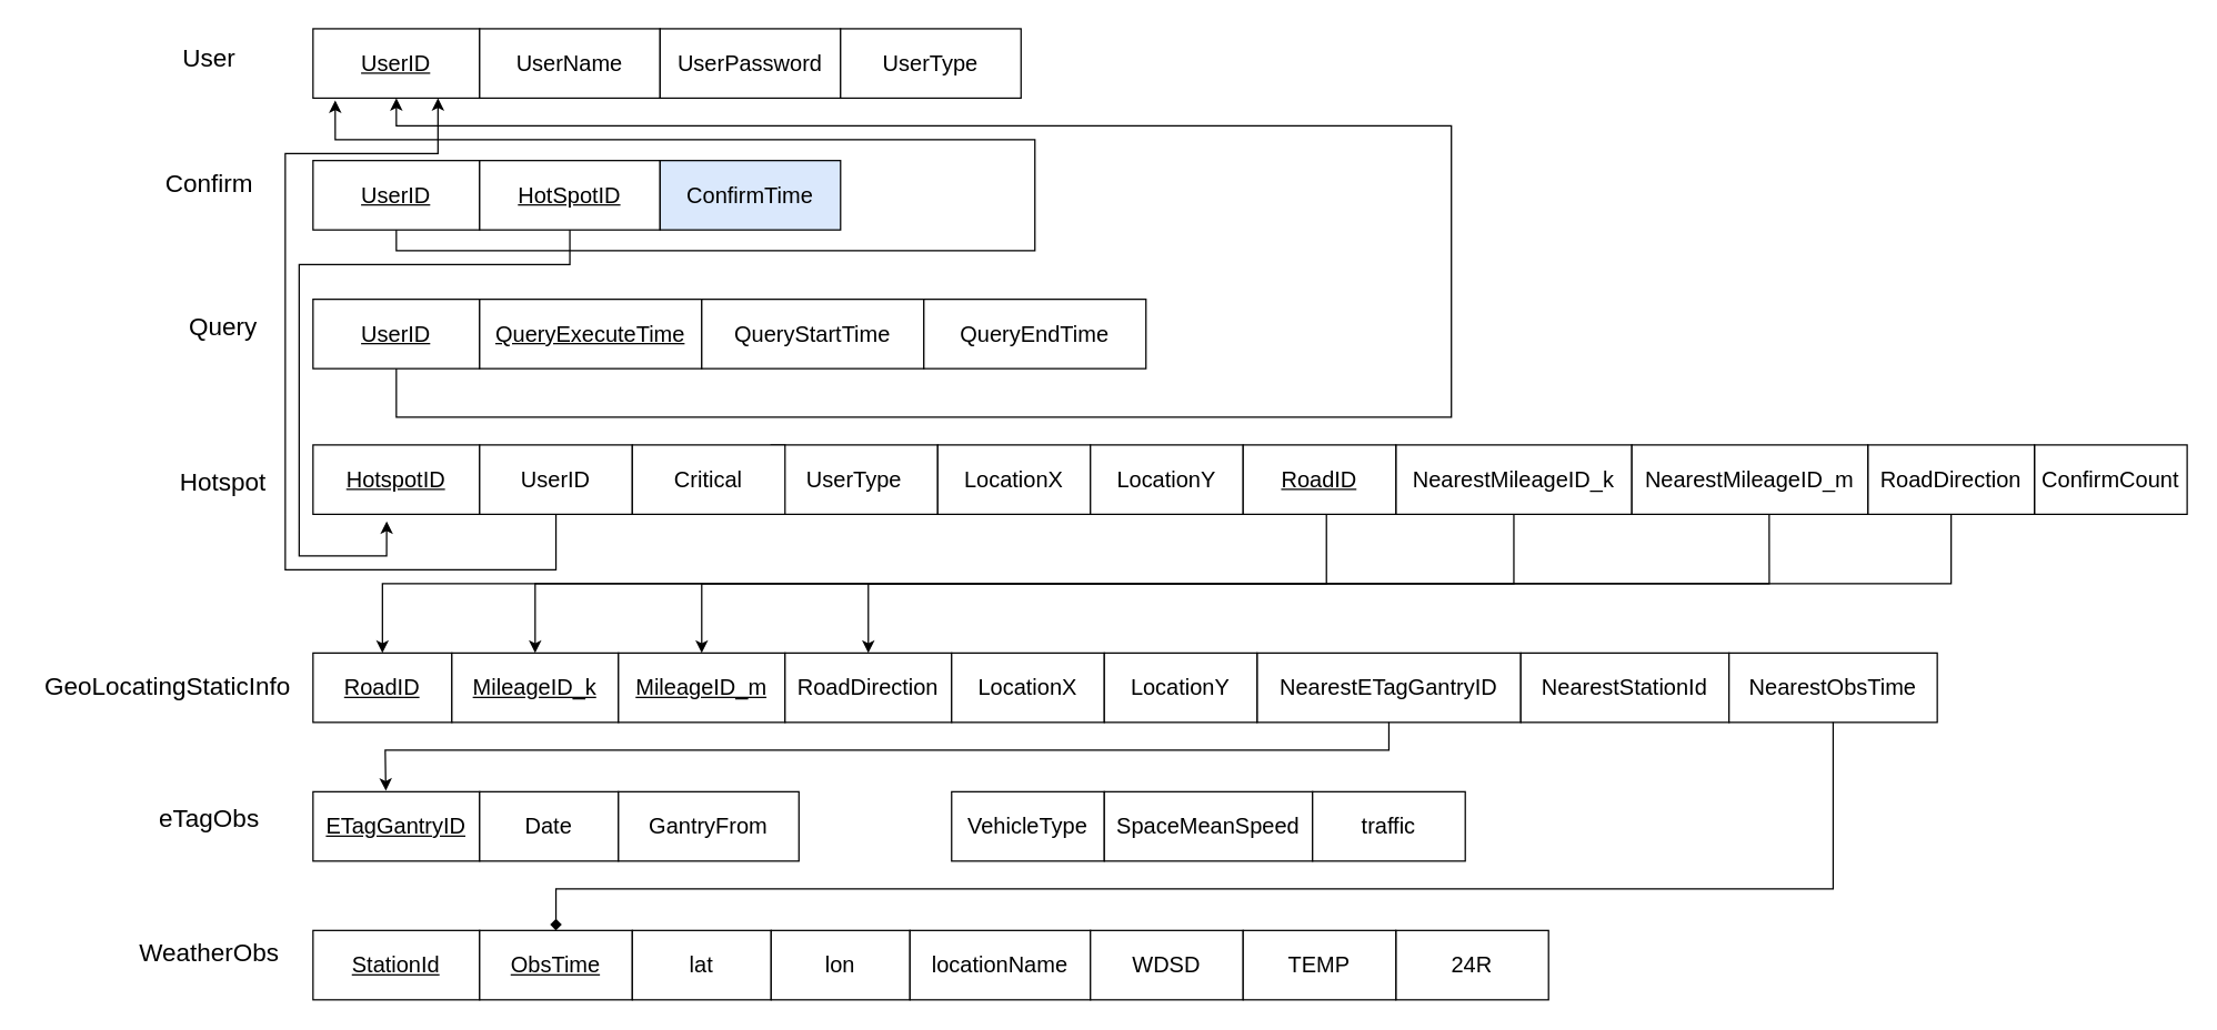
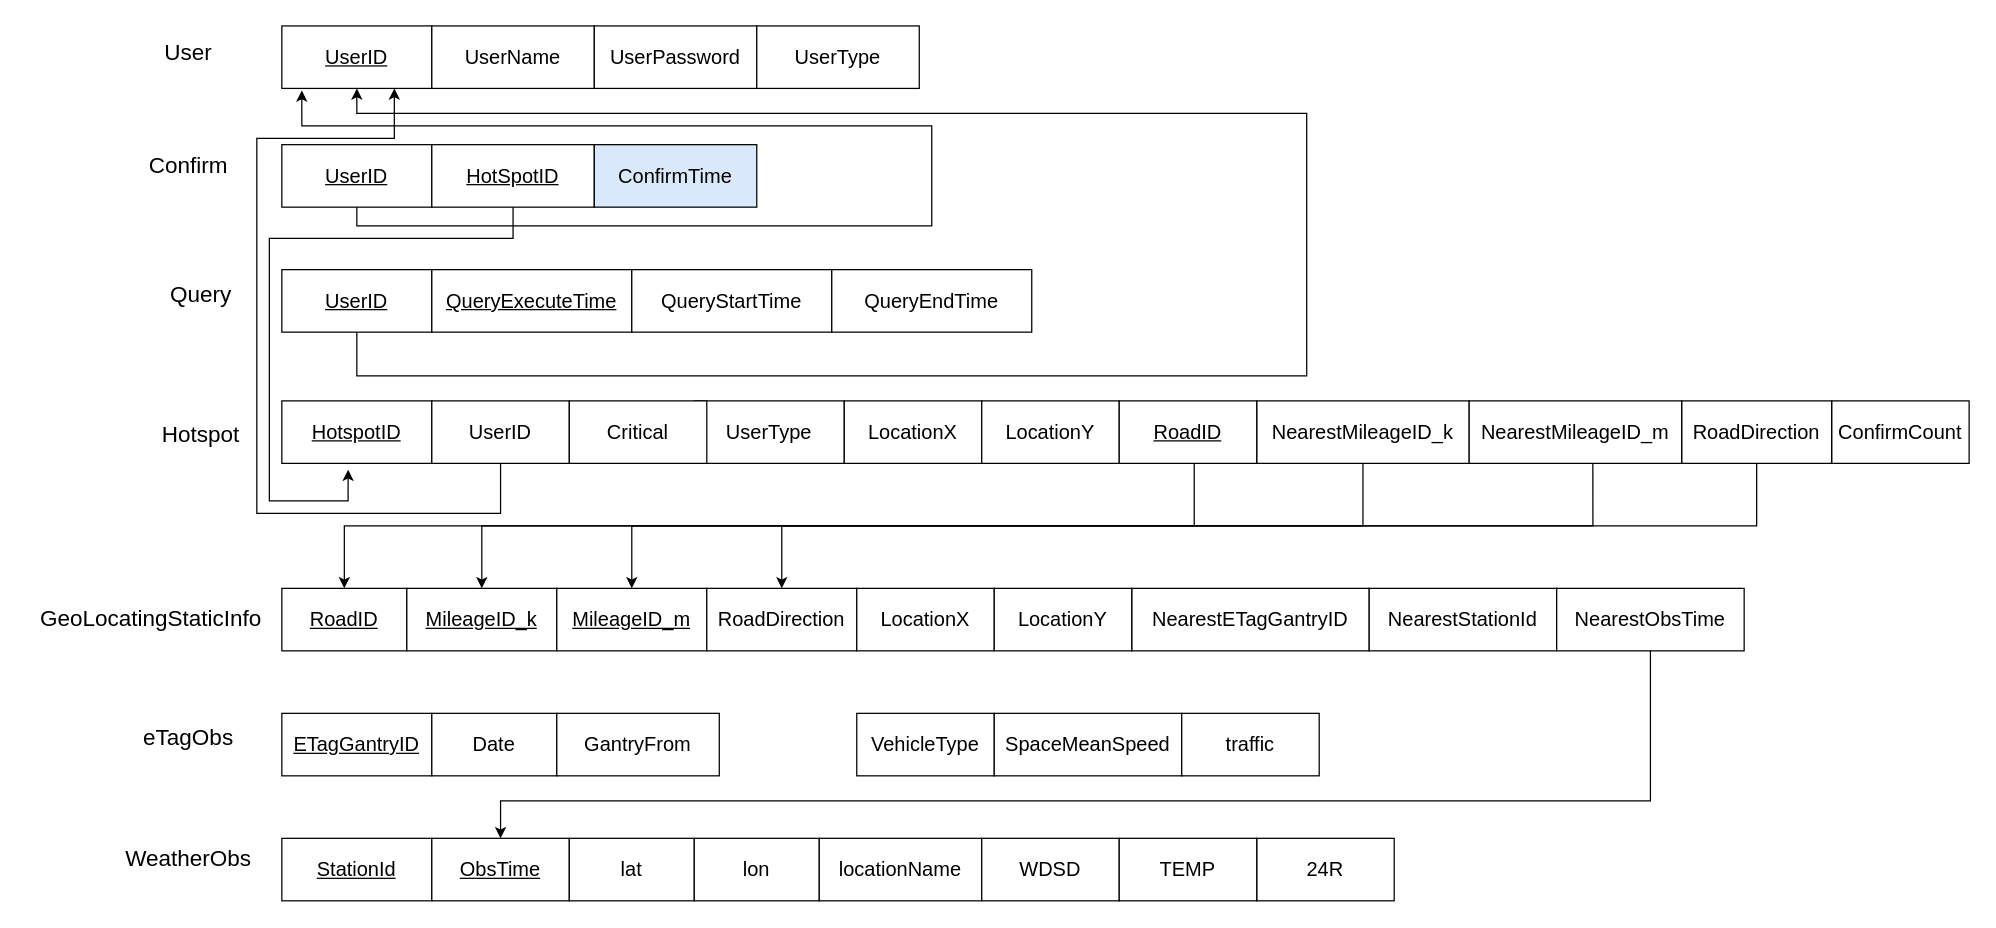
- <mxCell id="63" value="" style="endArrow=classic;html=1;rounded=0;exitX=0.5;exitY=1;exitDx=0;exitDy=0;entryX=0.437;entryY=-0.015;entryDx=0;entryDy=0;entryPerimeter=0;" edge="1" parent="2" source="22" target="23"><mxGeometry width="50" height="50" relative="1" as="geometry"><mxPoint x="865" y="400" as="sourcePoint" /><mxPoint x="915" y="350" as="targetPoint" /><Array as="points"><mxPoint x="980" y="520" /><mxPoint x="257" y="520" /></Array></mxGeometry></mxCell>
- <mxCell id="64" value="" style="endArrow=diamond;html=1;rounded=0;exitX=0.5;exitY=1;exitDx=0;exitDy=0;entryX=0.5;entryY=0;entryDx=0;entryDy=0;" edge="1" parent="2" source="52" target="28"><mxGeometry width="50" height="50" relative="1" as="geometry"><mxPoint x="865" y="400" as="sourcePoint" /><mxPoint x="915" y="350" as="targetPoint" /><Array as="points"><mxPoint x="1300" y="620" /><mxPoint x="380" y="620" /></Array></mxGeometry></mxCell>
+ <mxCell id="64" value="" style="endArrow=classic;html=1;rounded=0;exitX=0.5;exitY=1;exitDx=0;exitDy=0;entryX=0.5;entryY=0;entryDx=0;entryDy=0;" edge="1" parent="2" source="52" target="28"><mxGeometry width="50" height="50" relative="1" as="geometry"><mxPoint x="865" y="400" as="sourcePoint" /><mxPoint x="915" y="350" as="targetPoint" /><Array as="points"><mxPoint x="1300" y="620" /><mxPoint x="380" y="620" /></Array></mxGeometry></mxCell>
